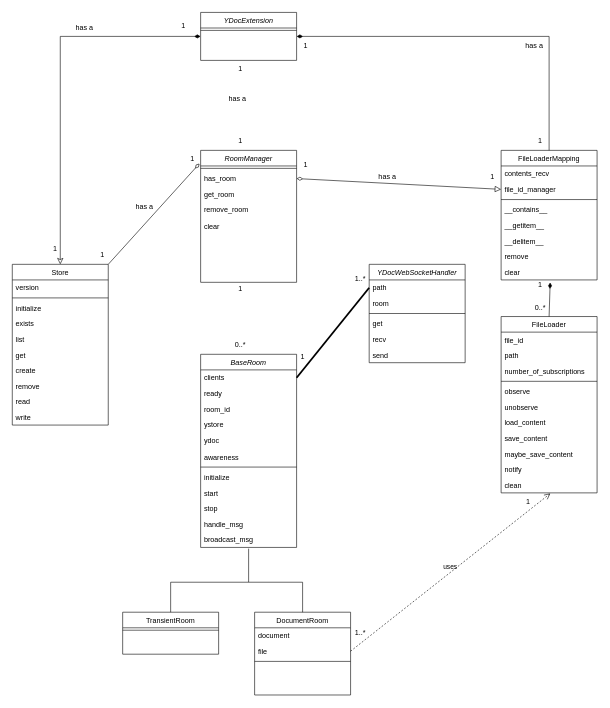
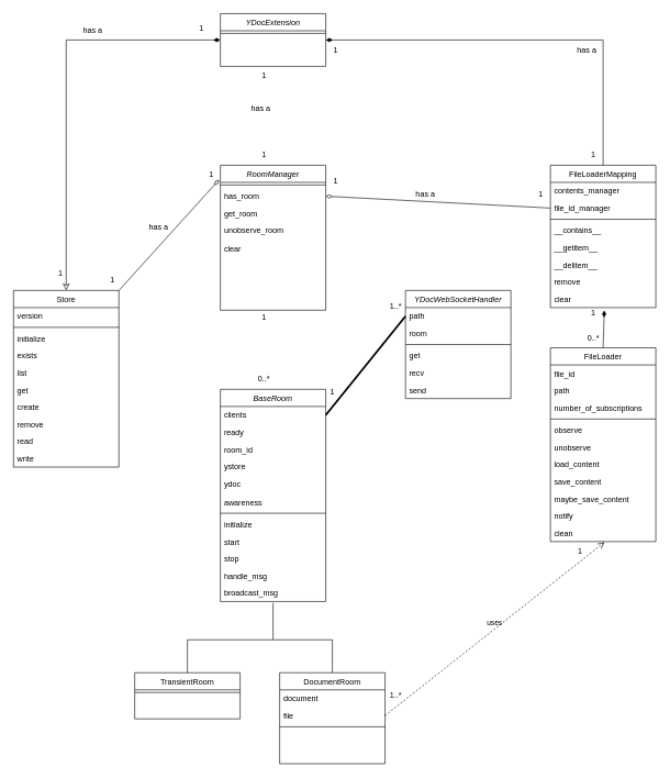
- <mxCell id="9" value="contents_recv" style="text;align=left;verticalAlign=top;spacingLeft=4;spacingRight=4;overflow=hidden;rotatable=0;points=[[0,0.5],[1,0.5]];portConstraint=eastwest;" parent="8" vertex="1"><mxGeometry y="26" width="160" height="26" as="geometry" /></mxCell>
+ <mxCell id="9" value="contents_manager" style="text;align=left;verticalAlign=top;spacingLeft=4;spacingRight=4;overflow=hidden;rotatable=0;points=[[0,0.5],[1,0.5]];portConstraint=eastwest;" parent="8" vertex="1"><mxGeometry y="26" width="160" height="26" as="geometry" /></mxCell>
- <mxCell id="76" value="" style="endArrow=block;startArrow=diamondThin;endFill=0;startFill=0;html=1;verticalAlign=bottom;labelBackgroundColor=none;strokeWidth=1;startSize=8;endSize=8;rounded=0;entryX=0;entryY=0.5;entryDx=0;entryDy=0;exitX=1;exitY=0.5;exitDx=0;exitDy=0;" parent="1" source="4" target="10" edge="1"><mxGeometry width="160" relative="1" as="geometry"><mxPoint x="495" y="280" as="sourcePoint" /><mxPoint x="726" y="230" as="targetPoint" /></mxGeometry></mxCell>
+ <mxCell id="76" value="" style="endArrow=none;startArrow=diamondThin;endFill=0;startFill=0;html=1;verticalAlign=bottom;labelBackgroundColor=none;strokeWidth=1;startSize=8;endSize=8;rounded=0;entryX=0;entryY=0.5;entryDx=0;entryDy=0;exitX=1;exitY=0.5;exitDx=0;exitDy=0;" parent="1" source="4" target="10" edge="1"><mxGeometry width="160" relative="1" as="geometry"><mxPoint x="495" y="280" as="sourcePoint" /><mxPoint x="726" y="230" as="targetPoint" /></mxGeometry></mxCell>
- <mxCell id="6" value="remove_room" style="text;align=left;verticalAlign=top;spacingLeft=4;spacingRight=4;overflow=hidden;rotatable=0;points=[[0,0.5],[1,0.5]];portConstraint=eastwest;" parent="2" vertex="1"><mxGeometry y="86" width="160" height="28" as="geometry" /></mxCell>
+ <mxCell id="6" value="unobserve_room" style="text;align=left;verticalAlign=top;spacingLeft=4;spacingRight=4;overflow=hidden;rotatable=0;points=[[0,0.5],[1,0.5]];portConstraint=eastwest;" parent="2" vertex="1"><mxGeometry y="86" width="160" height="28" as="geometry" /></mxCell>
